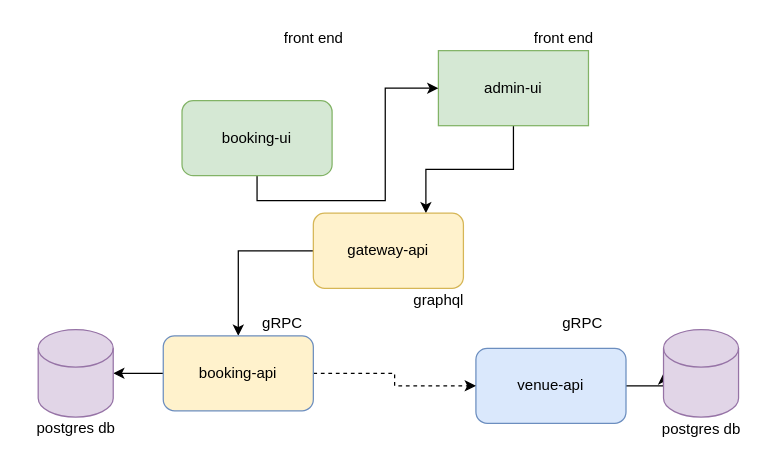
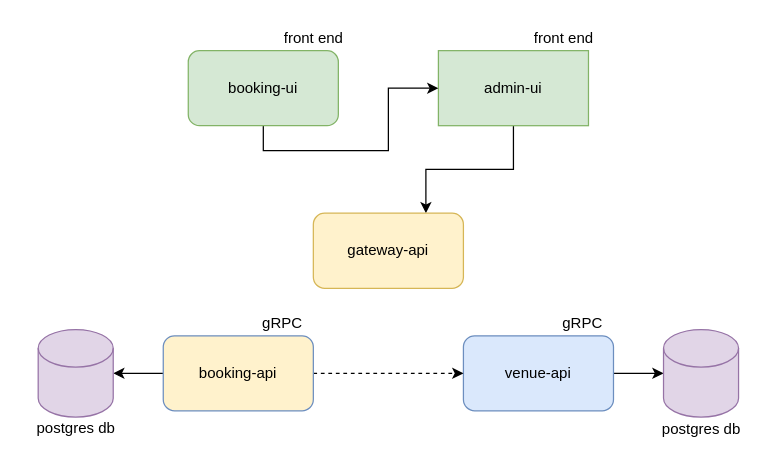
- <mxCell id="20" value="booking-ui" style="rounded=1;whiteSpace=wrap;html=1;fillColor=#d5e8d4;strokeColor=#82b366;" parent="1" vertex="1"><mxGeometry x="145" y="80" width="120" height="60" as="geometry" /></mxCell>
+ <mxCell id="20" value="booking-ui" style="rounded=1;whiteSpace=wrap;html=1;fillColor=#d5e8d4;strokeColor=#82b366;" parent="1" vertex="1"><mxGeometry x="150" y="40" width="120" height="60" as="geometry" /></mxCell>
- <mxCell id="4" style="edgeStyle=orthogonalEdgeStyle;rounded=0;orthogonalLoop=1;jettySize=auto;html=1;exitX=0;exitY=0.5;exitDx=0;exitDy=0;entryX=0.5;entryY=0;entryDx=0;entryDy=0;" parent="1" source="5" target="10" edge="1"><mxGeometry relative="1" as="geometry" /></mxCell>
- <mxCell id="12" value="graphql" style="text;html=1;align=center;verticalAlign=middle;resizable=0;points=[];autosize=1;" parent="1" vertex="1"><mxGeometry x="320" y="230" width="60" height="20" as="geometry" /></mxCell>
- <mxCell id="7" value="venue-api" style="rounded=1;whiteSpace=wrap;html=1;fillColor=#dae8fc;strokeColor=#6c8ebf;" parent="1" vertex="1"><mxGeometry x="380" y="278" width="120" height="60" as="geometry" /></mxCell>
+ <mxCell id="7" value="venue-api" style="rounded=1;whiteSpace=wrap;html=1;fillColor=#dae8fc;strokeColor=#6c8ebf;" parent="1" vertex="1"><mxGeometry x="370" y="268" width="120" height="60" as="geometry" /></mxCell>
